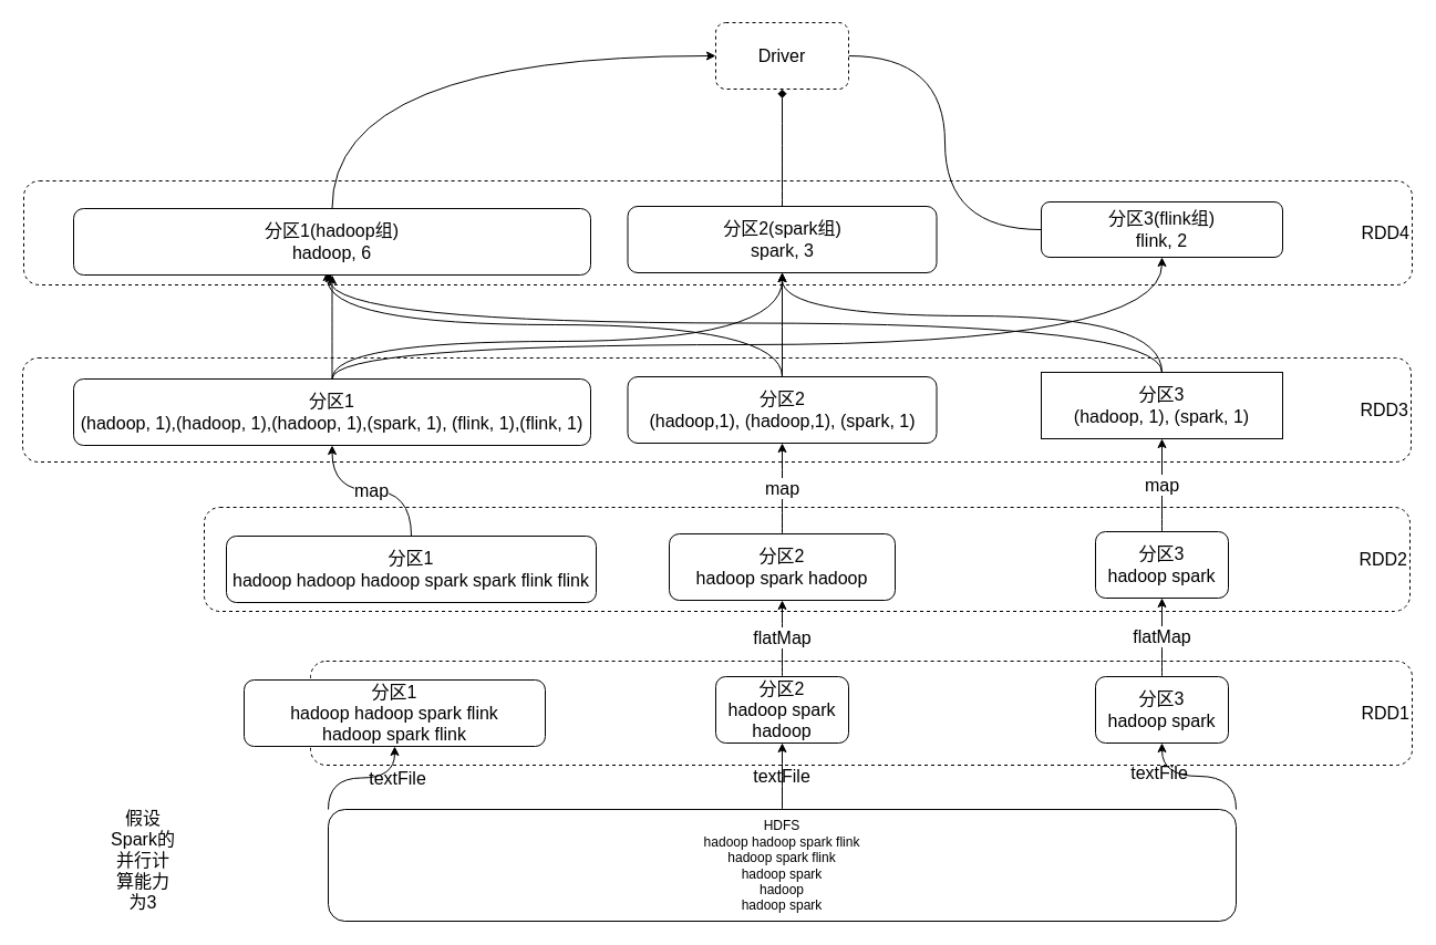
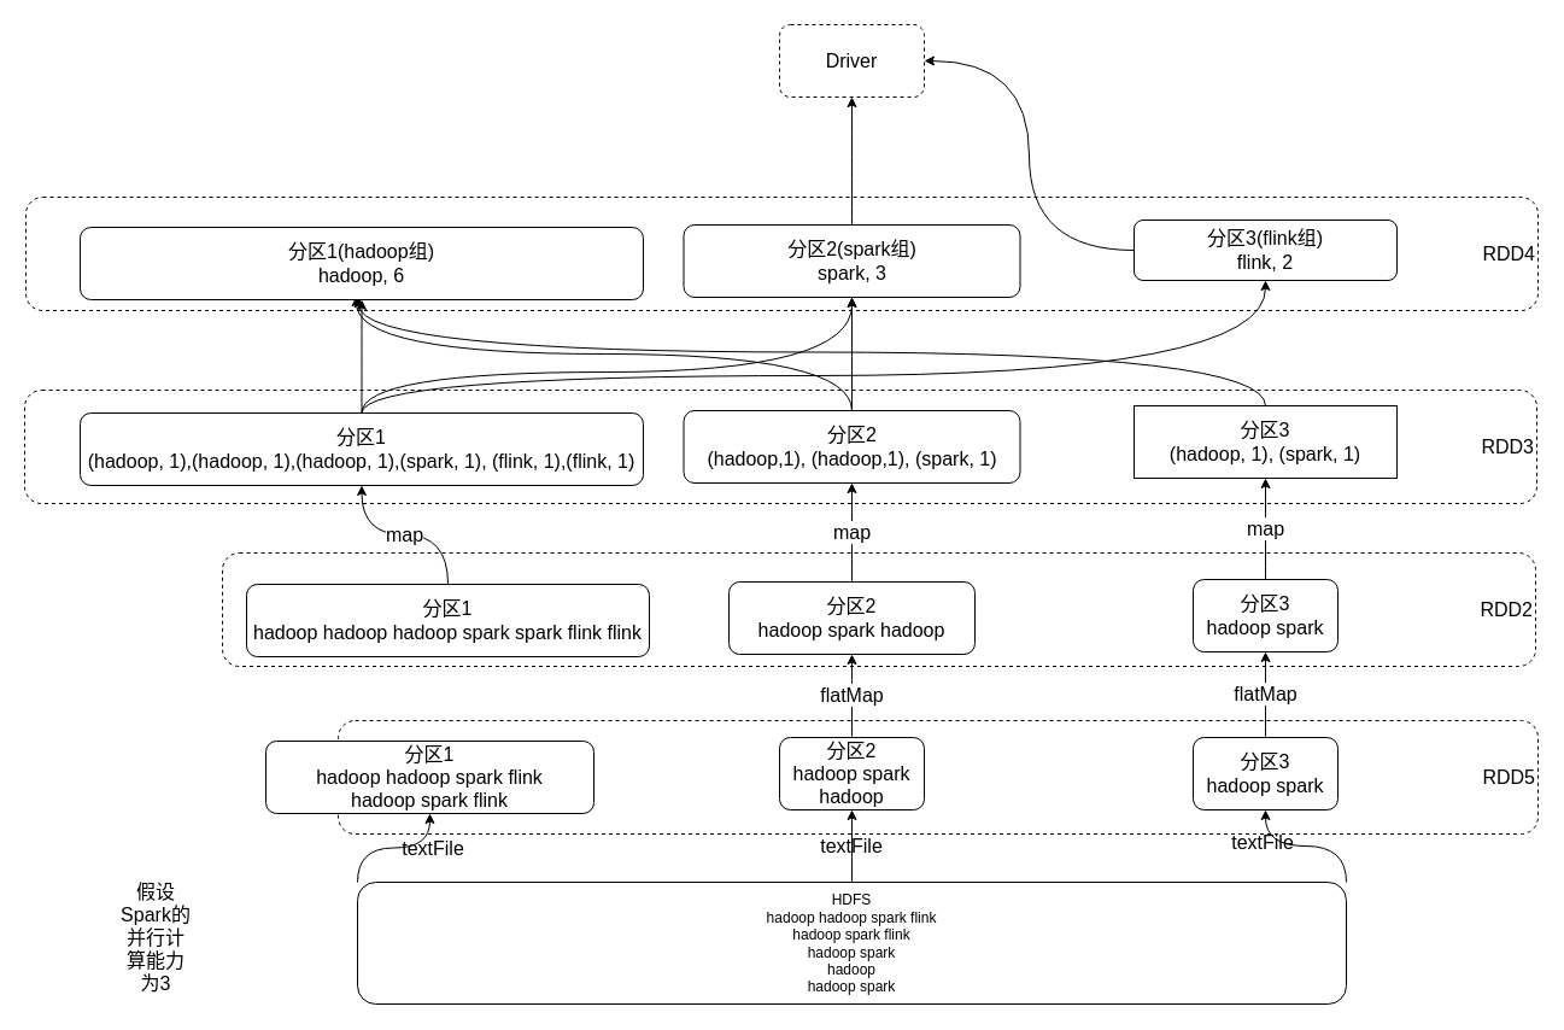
- <mxCell id="39" style="edgeStyle=orthogonalEdgeStyle;curved=1;orthogonalLoop=1;jettySize=auto;html=1;entryX=1;entryY=0.5;entryDx=0;entryDy=0;fontSize=16;endArrow=none;" edge="1" parent="1" source="40" target="41"><mxGeometry relative="1" as="geometry" /></mxCell>
+ <mxCell id="39" style="edgeStyle=orthogonalEdgeStyle;curved=1;orthogonalLoop=1;jettySize=auto;html=1;entryX=1;entryY=0.5;entryDx=0;entryDy=0;fontSize=16;" edge="1" parent="1" source="40" target="41"><mxGeometry relative="1" as="geometry" /></mxCell>
- <mxCell id="35" style="edgeStyle=orthogonalEdgeStyle;curved=1;orthogonalLoop=1;jettySize=auto;html=1;exitX=0.5;exitY=0;exitDx=0;exitDy=0;entryX=0;entryY=0.5;entryDx=0;entryDy=0;fontSize=16;" edge="1" parent="1" source="36" target="41"><mxGeometry relative="1" as="geometry" /></mxCell>
- <mxCell id="37" style="edgeStyle=orthogonalEdgeStyle;curved=1;orthogonalLoop=1;jettySize=auto;html=1;entryX=0.5;entryY=1;entryDx=0;entryDy=0;fontSize=16;endArrow=diamond;" edge="1" parent="1" source="38" target="41"><mxGeometry relative="1" as="geometry" /></mxCell>
+ <mxCell id="37" style="edgeStyle=orthogonalEdgeStyle;curved=1;orthogonalLoop=1;jettySize=auto;html=1;entryX=0.5;entryY=1;entryDx=0;entryDy=0;fontSize=16;" edge="1" parent="1" source="38" target="41"><mxGeometry relative="1" as="geometry" /></mxCell>
- <mxCell id="33" style="edgeStyle=orthogonalEdgeStyle;curved=1;orthogonalLoop=1;jettySize=auto;html=1;fontSize=16;" edge="1" parent="1" source="34" target="38"><mxGeometry relative="1" as="geometry"><Array as="points"><mxPoint x="1049" y="285" /><mxPoint x="706" y="285" /></Array></mxGeometry></mxCell>
- <mxCell id="5" value="RDD1" style="rounded=1;whiteSpace=wrap;html=1;fontSize=16;align=right;dashed=1;" vertex="1" parent="1"><mxGeometry x="280" y="597" width="995" height="94" as="geometry" /></mxCell>
+ <mxCell id="5" value="RDD5" style="rounded=1;whiteSpace=wrap;html=1;fontSize=16;align=right;dashed=1;" vertex="1" parent="1"><mxGeometry x="280" y="597" width="995" height="94" as="geometry" /></mxCell>
